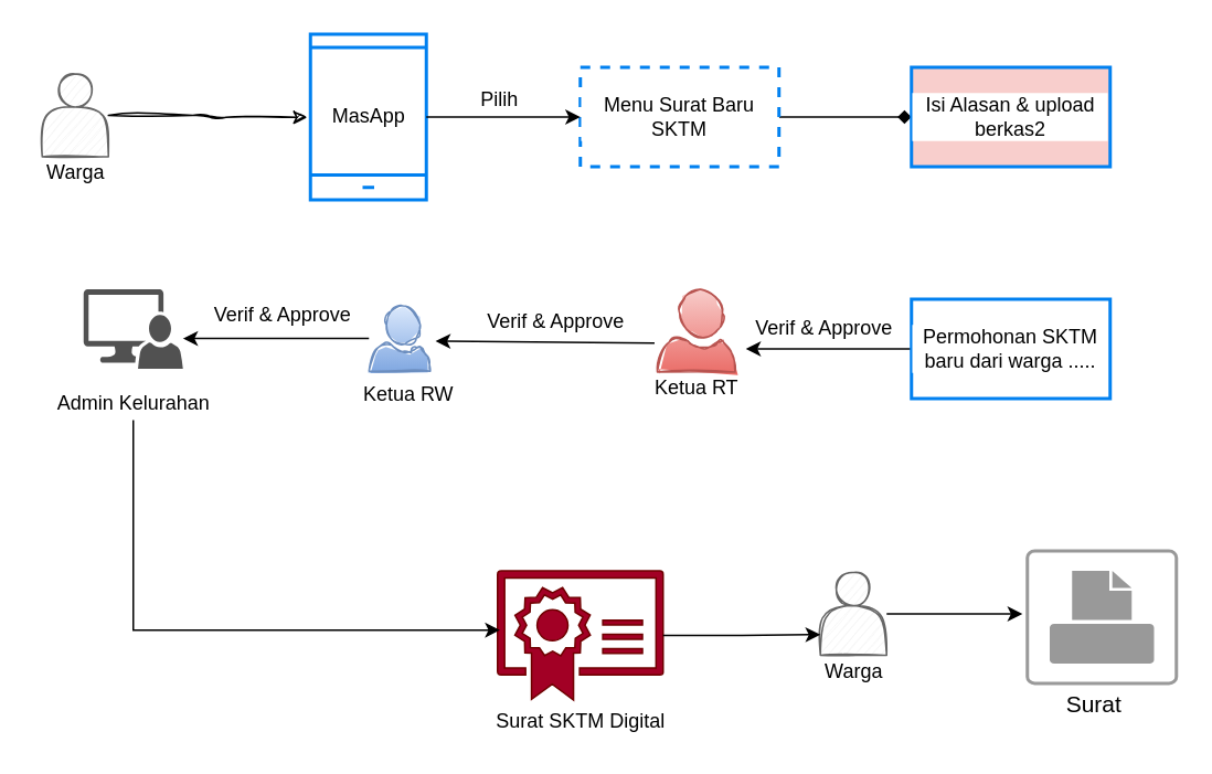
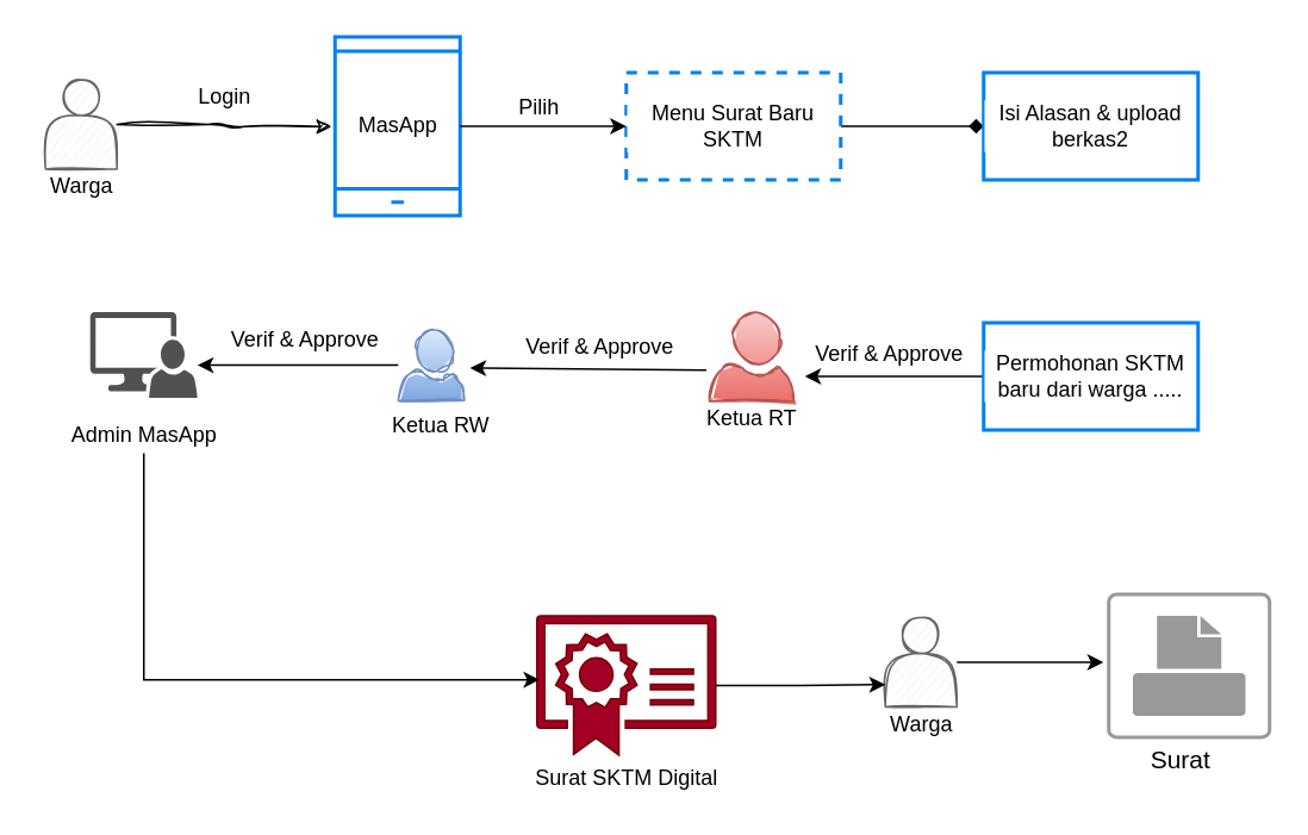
+ <mxCell id="3" value="Login" style="text;html=1;align=center;verticalAlign=middle;resizable=0;points=[];autosize=1;fontSize=12;sketch=1;" vertex="1" parent="1"><mxGeometry x="105" y="44" width="40" height="20" as="geometry" /></mxCell>
- <mxCell id="14" value="Isi Alasan &amp;amp; upload berkas2" style="whiteSpace=wrap;html=1;shadow=0;dashed=0;strokeColor=#0080F0;strokeWidth=2;labelBackgroundColor=#ffffff;fillColor=#f8cecc;" vertex="1" parent="1"><mxGeometry x="550" y="40" width="120" height="60" as="geometry" /></mxCell>
+ <mxCell id="14" value="Isi Alasan &amp;amp; upload berkas2" style="whiteSpace=wrap;html=1;shadow=0;dashed=0;strokeColor=#0080F0;strokeWidth=2;labelBackgroundColor=#ffffff;" vertex="1" parent="1"><mxGeometry x="550" y="40" width="120" height="60" as="geometry" /></mxCell>
- <mxCell id="28" value="Admin Kelurahan" style="text;html=1;align=center;verticalAlign=middle;resizable=0;points=[];autosize=1;" vertex="1" parent="26"><mxGeometry x="-25" y="59" width="110" height="20" as="geometry" /></mxCell>
+ <mxCell id="28" value="Admin MasApp" style="text;html=1;align=center;verticalAlign=middle;resizable=0;points=[];autosize=1;" vertex="1" parent="26"><mxGeometry x="-25" y="59" width="110" height="20" as="geometry" /></mxCell>
